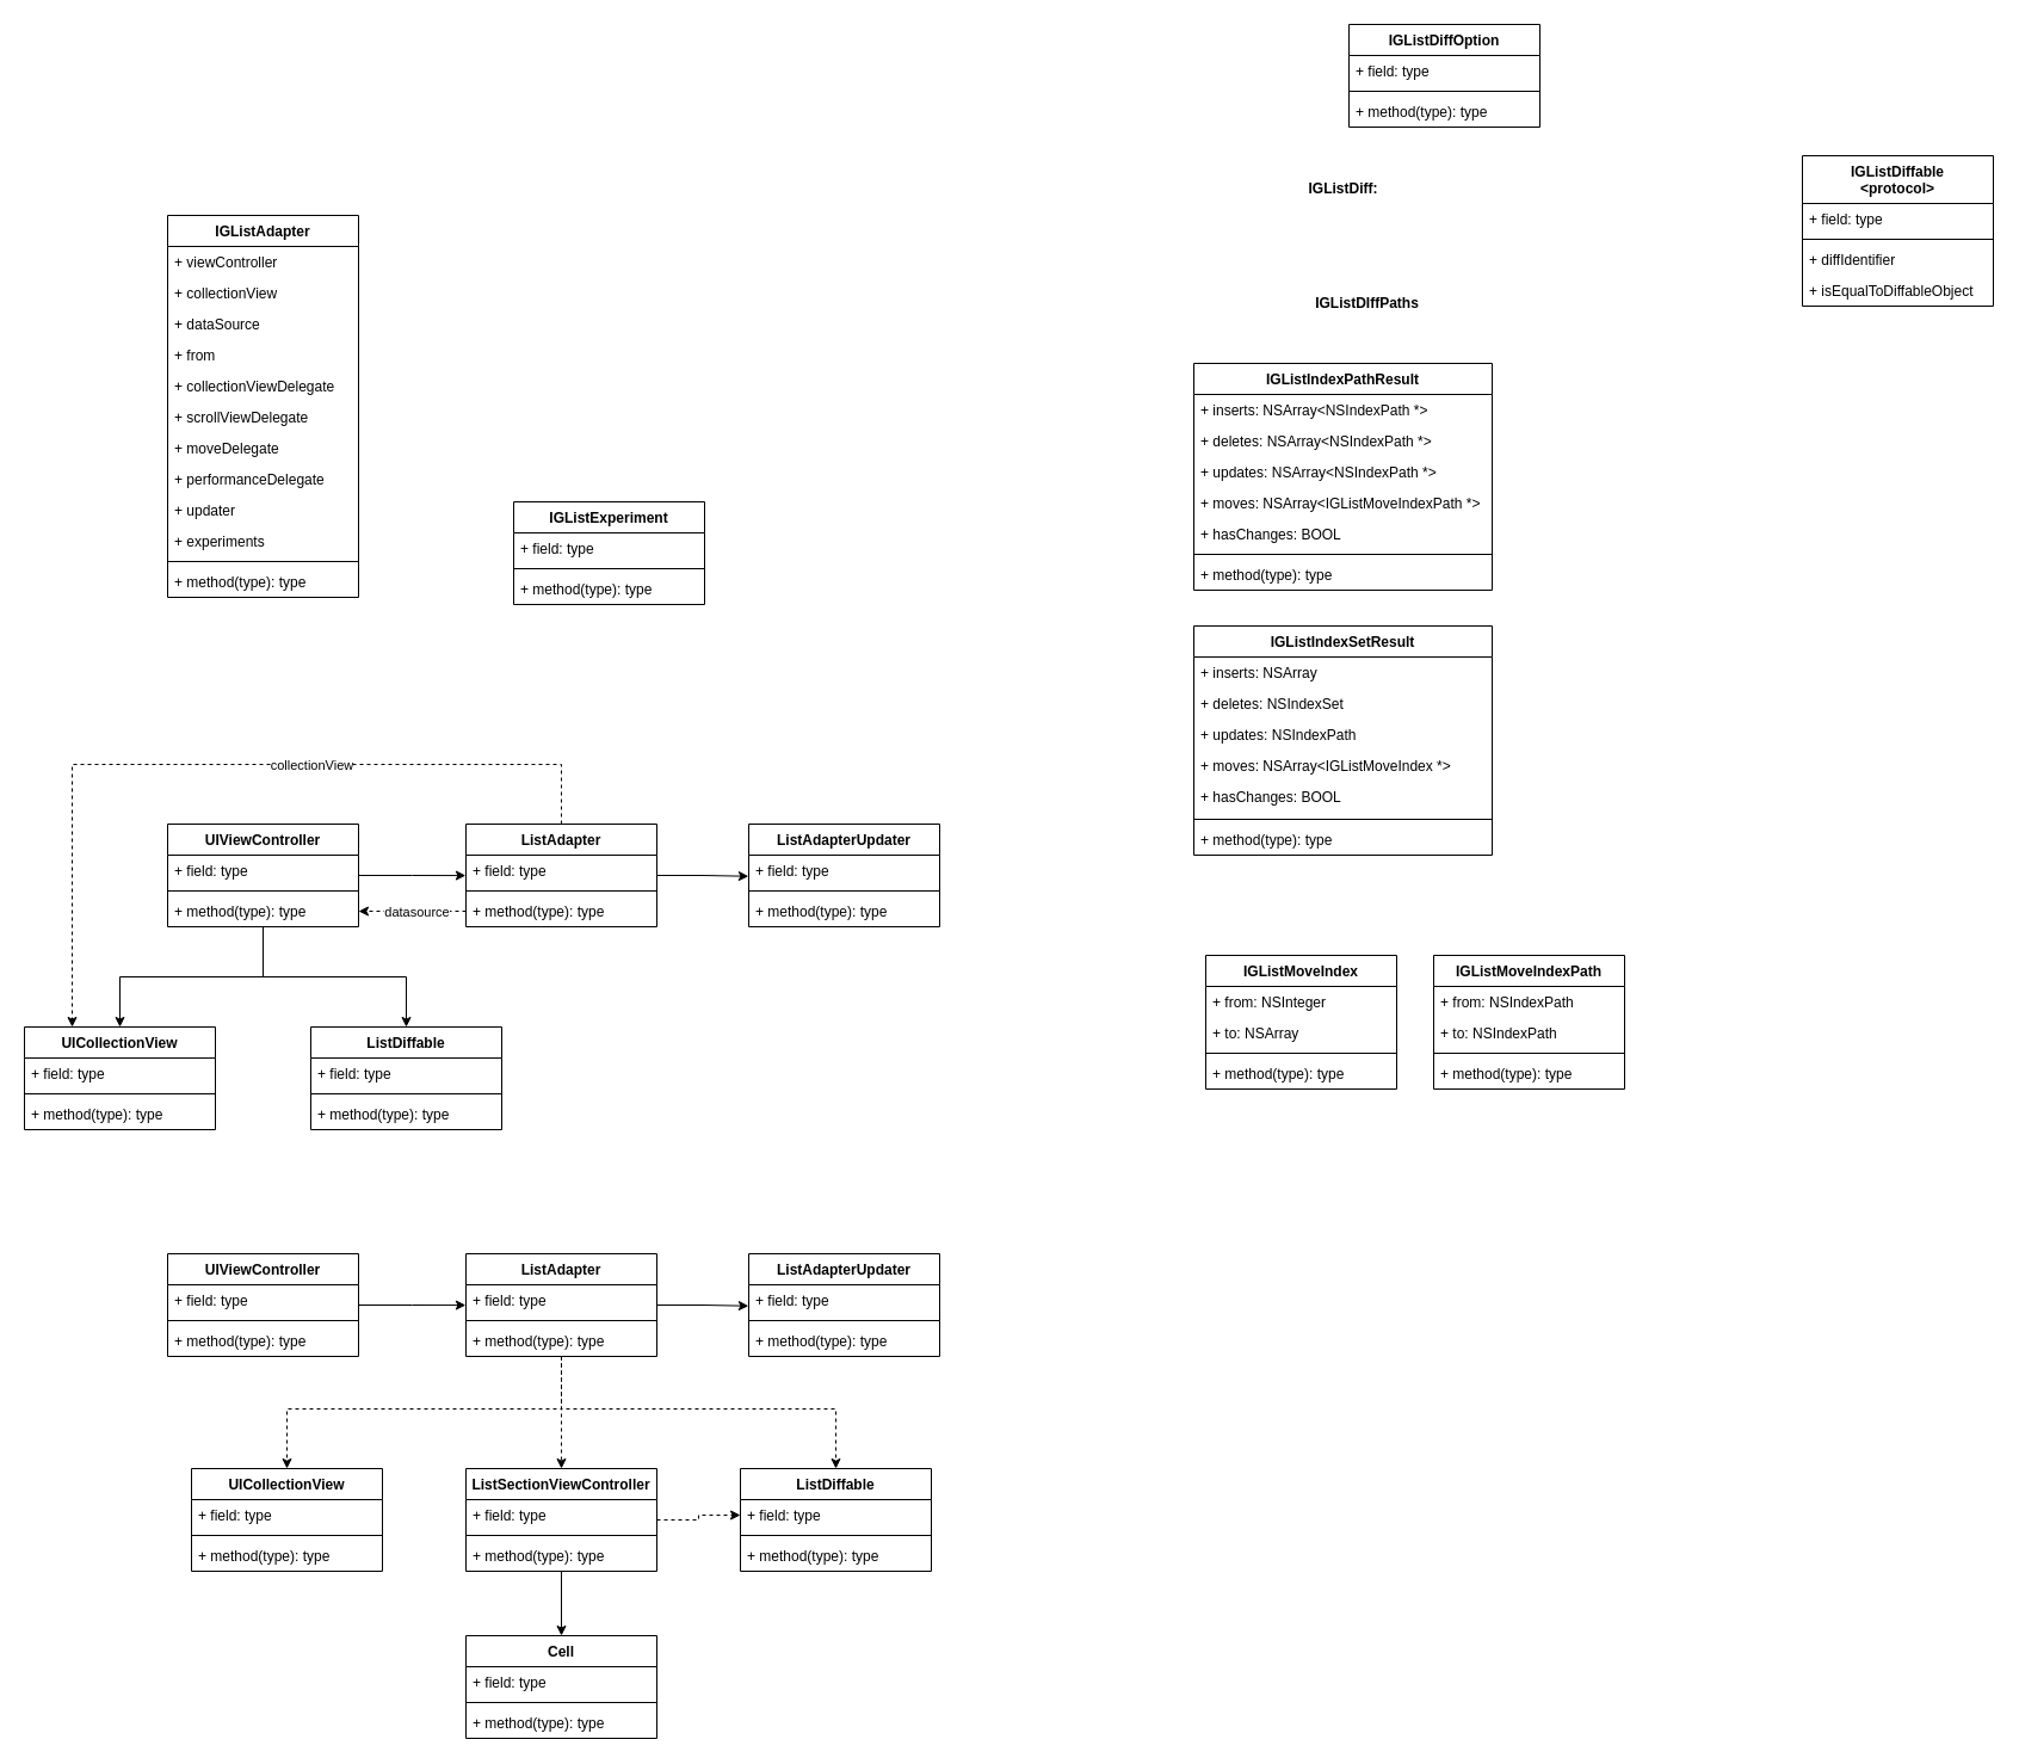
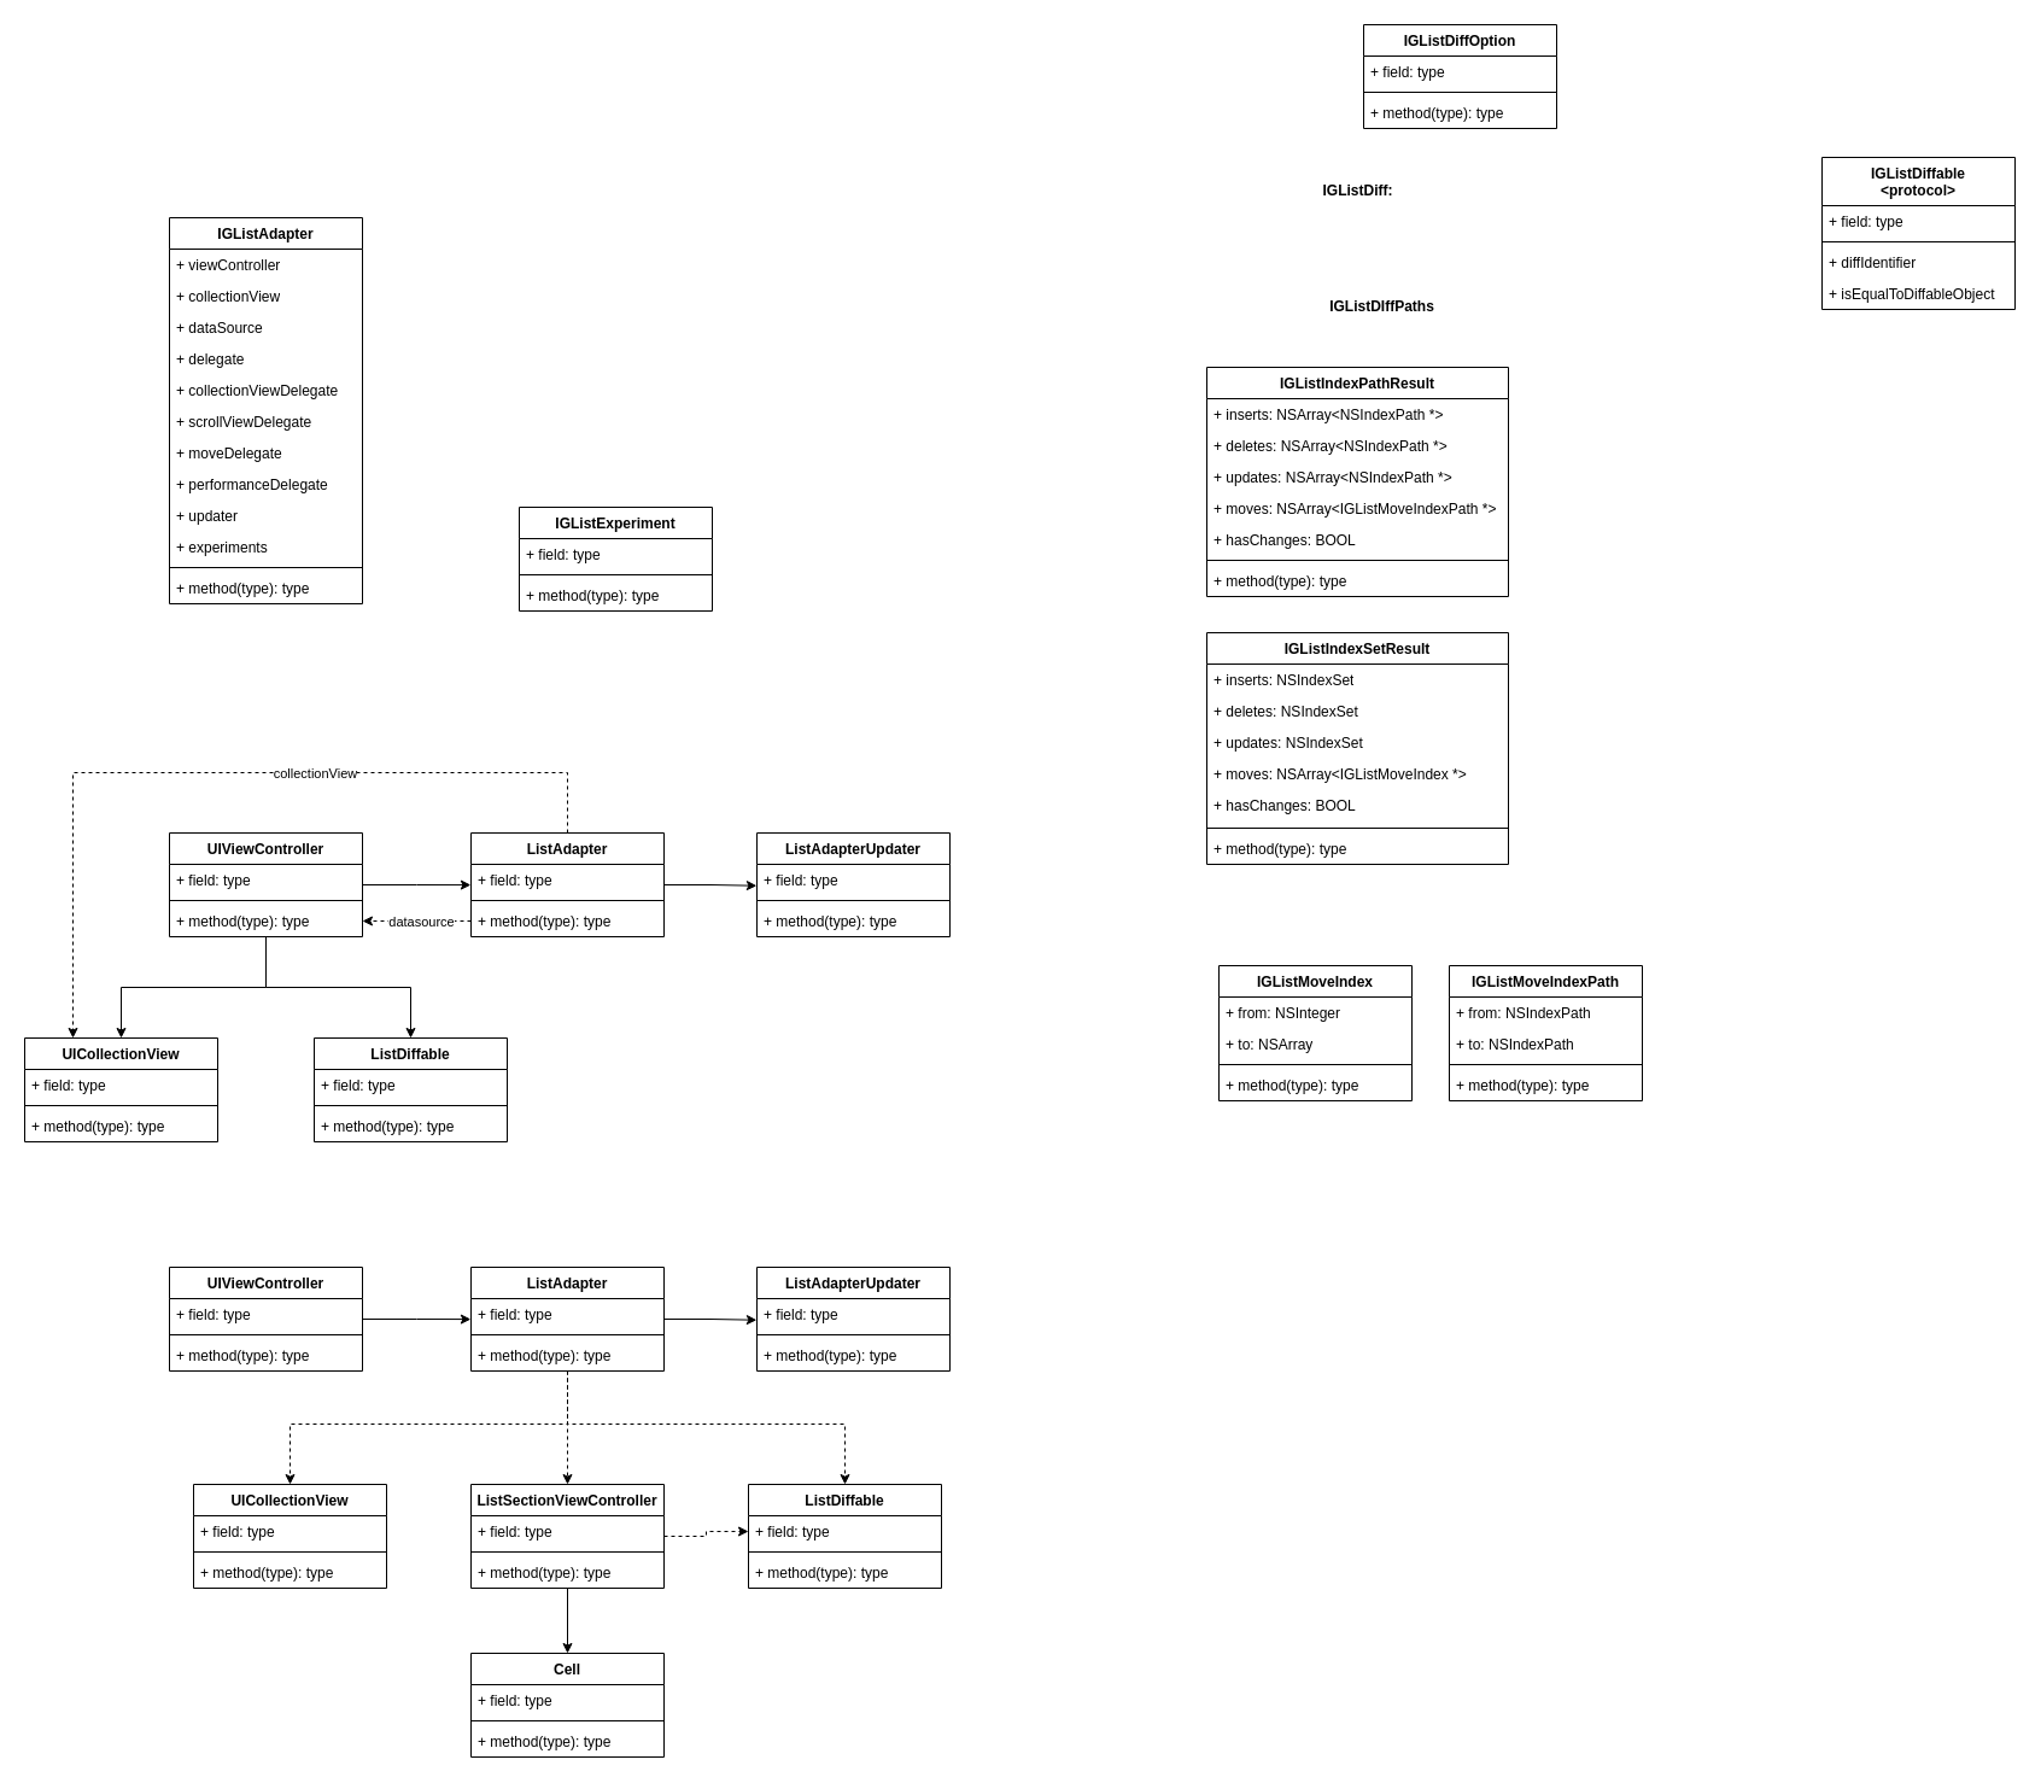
- <mxCell id="6" value="+ from&lt;br&gt;" style="text;strokeColor=none;fillColor=none;align=left;verticalAlign=top;spacingLeft=4;spacingRight=4;overflow=hidden;rotatable=0;points=[[0,0.5],[1,0.5]];portConstraint=eastwest;whiteSpace=wrap;html=1;" vertex="1" parent="2"><mxGeometry y="104" width="160" height="26" as="geometry" /></mxCell>
+ <mxCell id="6" value="+ delegate&lt;br&gt;" style="text;strokeColor=none;fillColor=none;align=left;verticalAlign=top;spacingLeft=4;spacingRight=4;overflow=hidden;rotatable=0;points=[[0,0.5],[1,0.5]];portConstraint=eastwest;whiteSpace=wrap;html=1;" vertex="1" parent="2"><mxGeometry y="104" width="160" height="26" as="geometry" /></mxCell>
- <mxCell id="94" value="+ inserts: NSArray" style="text;strokeColor=none;fillColor=none;align=left;verticalAlign=top;spacingLeft=4;spacingRight=4;overflow=hidden;rotatable=0;points=[[0,0.5],[1,0.5]];portConstraint=eastwest;whiteSpace=wrap;html=1;" vertex="1" parent="93"><mxGeometry y="26" width="250" height="26" as="geometry" /></mxCell>
+ <mxCell id="94" value="+ inserts: NSIndexSet" style="text;strokeColor=none;fillColor=none;align=left;verticalAlign=top;spacingLeft=4;spacingRight=4;overflow=hidden;rotatable=0;points=[[0,0.5],[1,0.5]];portConstraint=eastwest;whiteSpace=wrap;html=1;" vertex="1" parent="93"><mxGeometry y="26" width="250" height="26" as="geometry" /></mxCell>
- <mxCell id="96" value="+ updates: NSIndexPath" style="text;strokeColor=none;fillColor=none;align=left;verticalAlign=top;spacingLeft=4;spacingRight=4;overflow=hidden;rotatable=0;points=[[0,0.5],[1,0.5]];portConstraint=eastwest;whiteSpace=wrap;html=1;" vertex="1" parent="93"><mxGeometry y="78" width="250" height="26" as="geometry" /></mxCell>
+ <mxCell id="96" value="+ updates: NSIndexSet" style="text;strokeColor=none;fillColor=none;align=left;verticalAlign=top;spacingLeft=4;spacingRight=4;overflow=hidden;rotatable=0;points=[[0,0.5],[1,0.5]];portConstraint=eastwest;whiteSpace=wrap;html=1;" vertex="1" parent="93"><mxGeometry y="78" width="250" height="26" as="geometry" /></mxCell>
